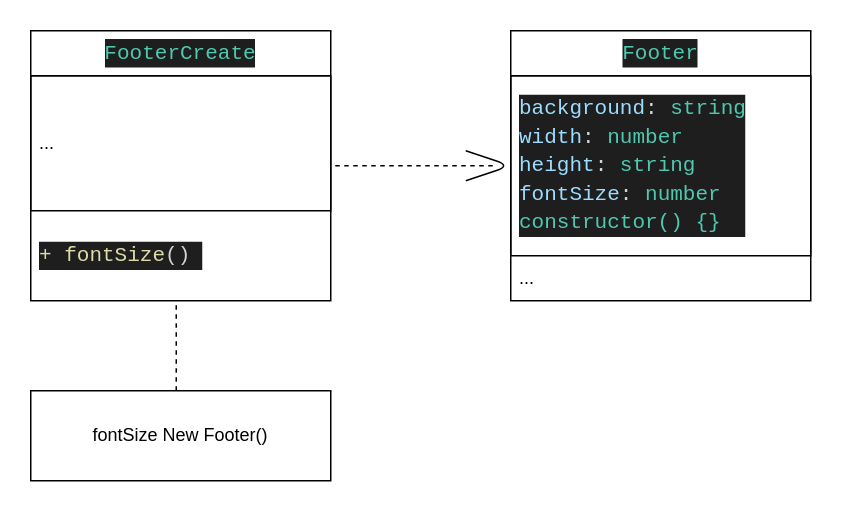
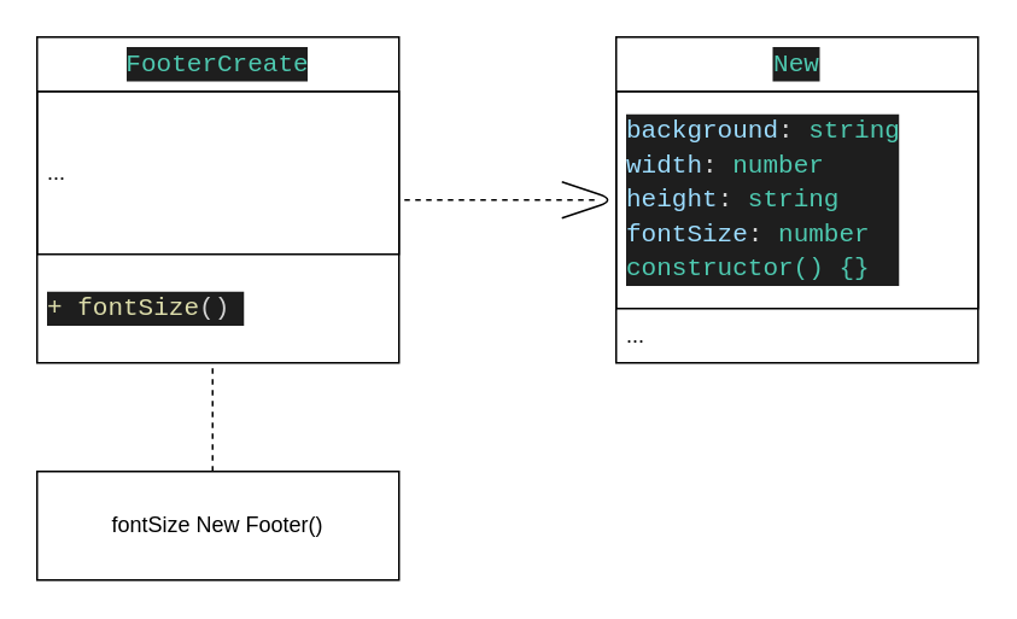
- <mxCell id="2" value="&lt;div style=&quot;color: rgb(212, 212, 212); background-color: rgb(30, 30, 30); font-family: Consolas, &amp;quot;Courier New&amp;quot;, monospace; font-size: 14px; line-height: 19px;&quot;&gt;&lt;span style=&quot;color: #4ec9b0;&quot;&gt;Footer&lt;/span&gt;&lt;/div&gt;" style="swimlane;fontStyle=0;childLayout=stackLayout;horizontal=1;startSize=30;horizontalStack=0;resizeParent=1;resizeParentMax=0;resizeLast=0;collapsible=1;marginBottom=0;whiteSpace=wrap;html=1;" vertex="1" parent="1"><mxGeometry x="340" y="20" width="200" height="180" as="geometry" /></mxCell>
+ <mxCell id="2" value="&lt;div style=&quot;color: rgb(212, 212, 212); background-color: rgb(30, 30, 30); font-family: Consolas, &amp;quot;Courier New&amp;quot;, monospace; font-size: 14px; line-height: 19px;&quot;&gt;&lt;span style=&quot;color: #4ec9b0;&quot;&gt;New&lt;/span&gt;&lt;/div&gt;" style="swimlane;fontStyle=0;childLayout=stackLayout;horizontal=1;startSize=30;horizontalStack=0;resizeParent=1;resizeParentMax=0;resizeLast=0;collapsible=1;marginBottom=0;whiteSpace=wrap;html=1;" vertex="1" parent="1"><mxGeometry x="340" y="20" width="200" height="180" as="geometry" /></mxCell>
